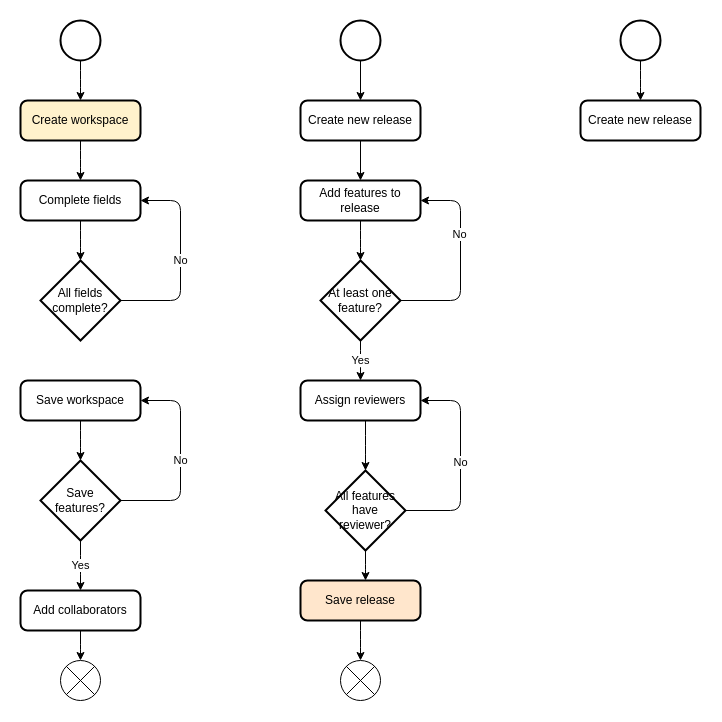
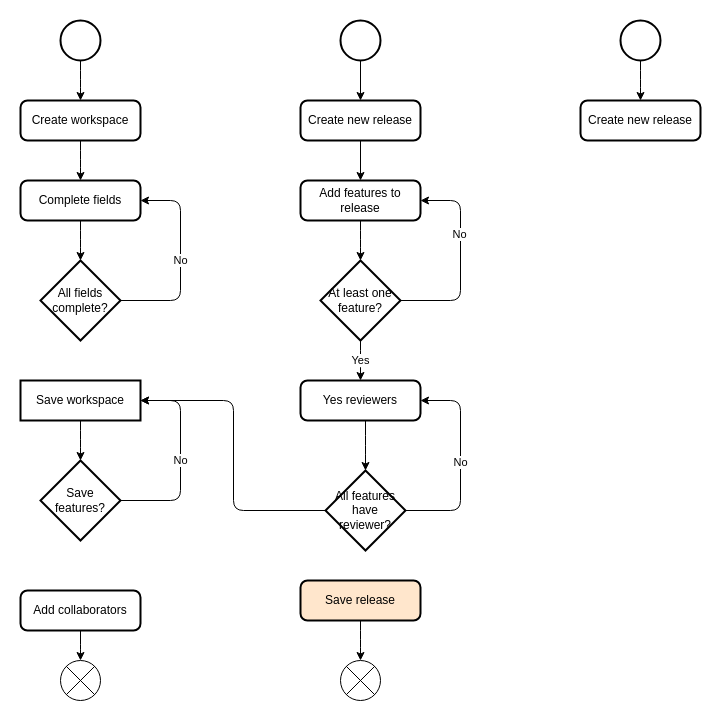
- <mxCell id="23" value="Create workspace" style="rounded=1;whiteSpace=wrap;html=1;absoluteArcSize=1;arcSize=14;strokeWidth=2;fillColor=#fff2cc;" parent="1" vertex="1"><mxGeometry x="20" y="100" width="120" height="40" as="geometry" /></mxCell>
+ <mxCell id="23" value="Create workspace" style="rounded=1;whiteSpace=wrap;html=1;absoluteArcSize=1;arcSize=14;strokeWidth=2;" parent="1" vertex="1"><mxGeometry x="20" y="100" width="120" height="40" as="geometry" /></mxCell>
- <mxCell id="29" value="Save workspace" style="rounded=1;whiteSpace=wrap;html=1;absoluteArcSize=1;arcSize=14;strokeWidth=2;" parent="1" vertex="1"><mxGeometry x="20" y="380" width="120" height="40" as="geometry" /></mxCell>
+ <mxCell id="29" value="Save workspace" style="whiteSpace=wrap;html=1;absoluteArcSize=1;arcSize=14;strokeWidth=2;rounded=0;" parent="1" vertex="1"><mxGeometry x="20" y="380" width="120" height="40" as="geometry" /></mxCell>
- <mxCell id="13" value="Assign reviewers" style="rounded=1;whiteSpace=wrap;html=1;absoluteArcSize=1;arcSize=14;strokeWidth=2;" parent="1" vertex="1"><mxGeometry x="300" y="380" width="120" height="40" as="geometry" /></mxCell>
+ <mxCell id="13" value="Yes reviewers" style="rounded=1;whiteSpace=wrap;html=1;absoluteArcSize=1;arcSize=14;strokeWidth=2;" parent="1" vertex="1"><mxGeometry x="300" y="380" width="120" height="40" as="geometry" /></mxCell>
- <mxCell id="31" value="Yes" style="edgeStyle=elbowEdgeStyle;html=1;" parent="1" source="32" target="34" edge="1"><mxGeometry relative="1" as="geometry" /></mxCell>
- <mxCell id="15" value="" style="edgeStyle=elbowEdgeStyle;html=1;" parent="1" source="16" target="18" edge="1"><mxGeometry relative="1" as="geometry" /></mxCell>
+ <mxCell id="15" value="" style="edgeStyle=elbowEdgeStyle;html=1;" parent="1" source="16" target="29" edge="1"><mxGeometry relative="1" as="geometry" /></mxCell>
